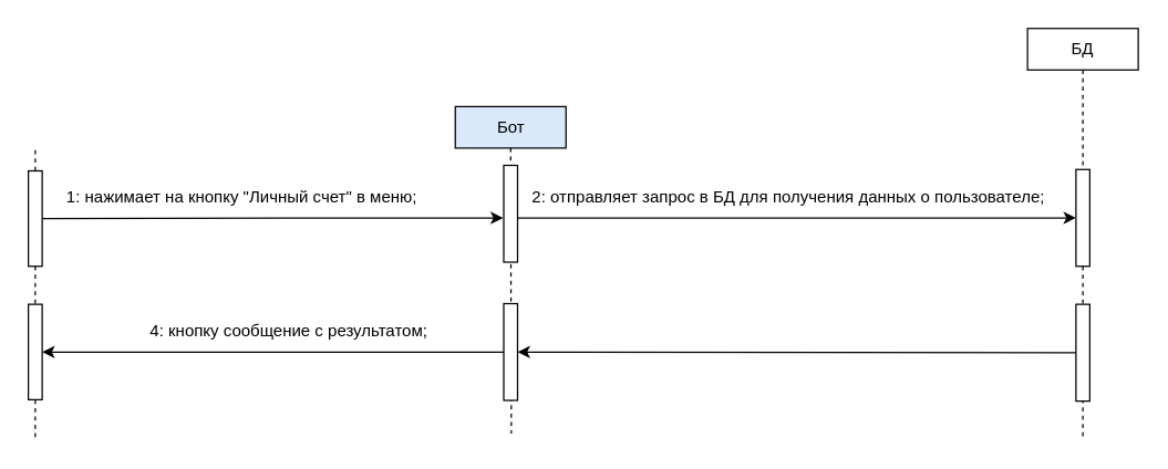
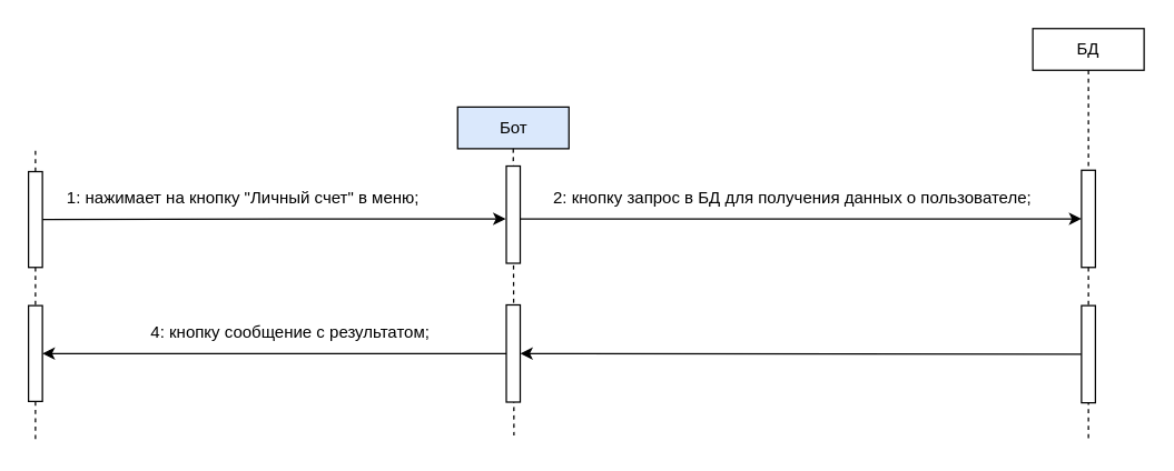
- <mxCell id="3" value="2: отправляет запрос в БД для получения данных о пользователе;" style="text;html=1;align=center;verticalAlign=middle;resizable=0;points=[];autosize=1;strokeColor=none;fillColor=none;" parent="1" vertex="1"><mxGeometry x="374" y="127" width="390" height="30" as="geometry" /></mxCell>
+ <mxCell id="3" value="2: кнопку запрос в БД для получения данных о пользователе;" style="text;html=1;align=center;verticalAlign=middle;resizable=0;points=[];autosize=1;strokeColor=none;fillColor=none;" parent="1" vertex="1"><mxGeometry x="374" y="127" width="390" height="30" as="geometry" /></mxCell>
